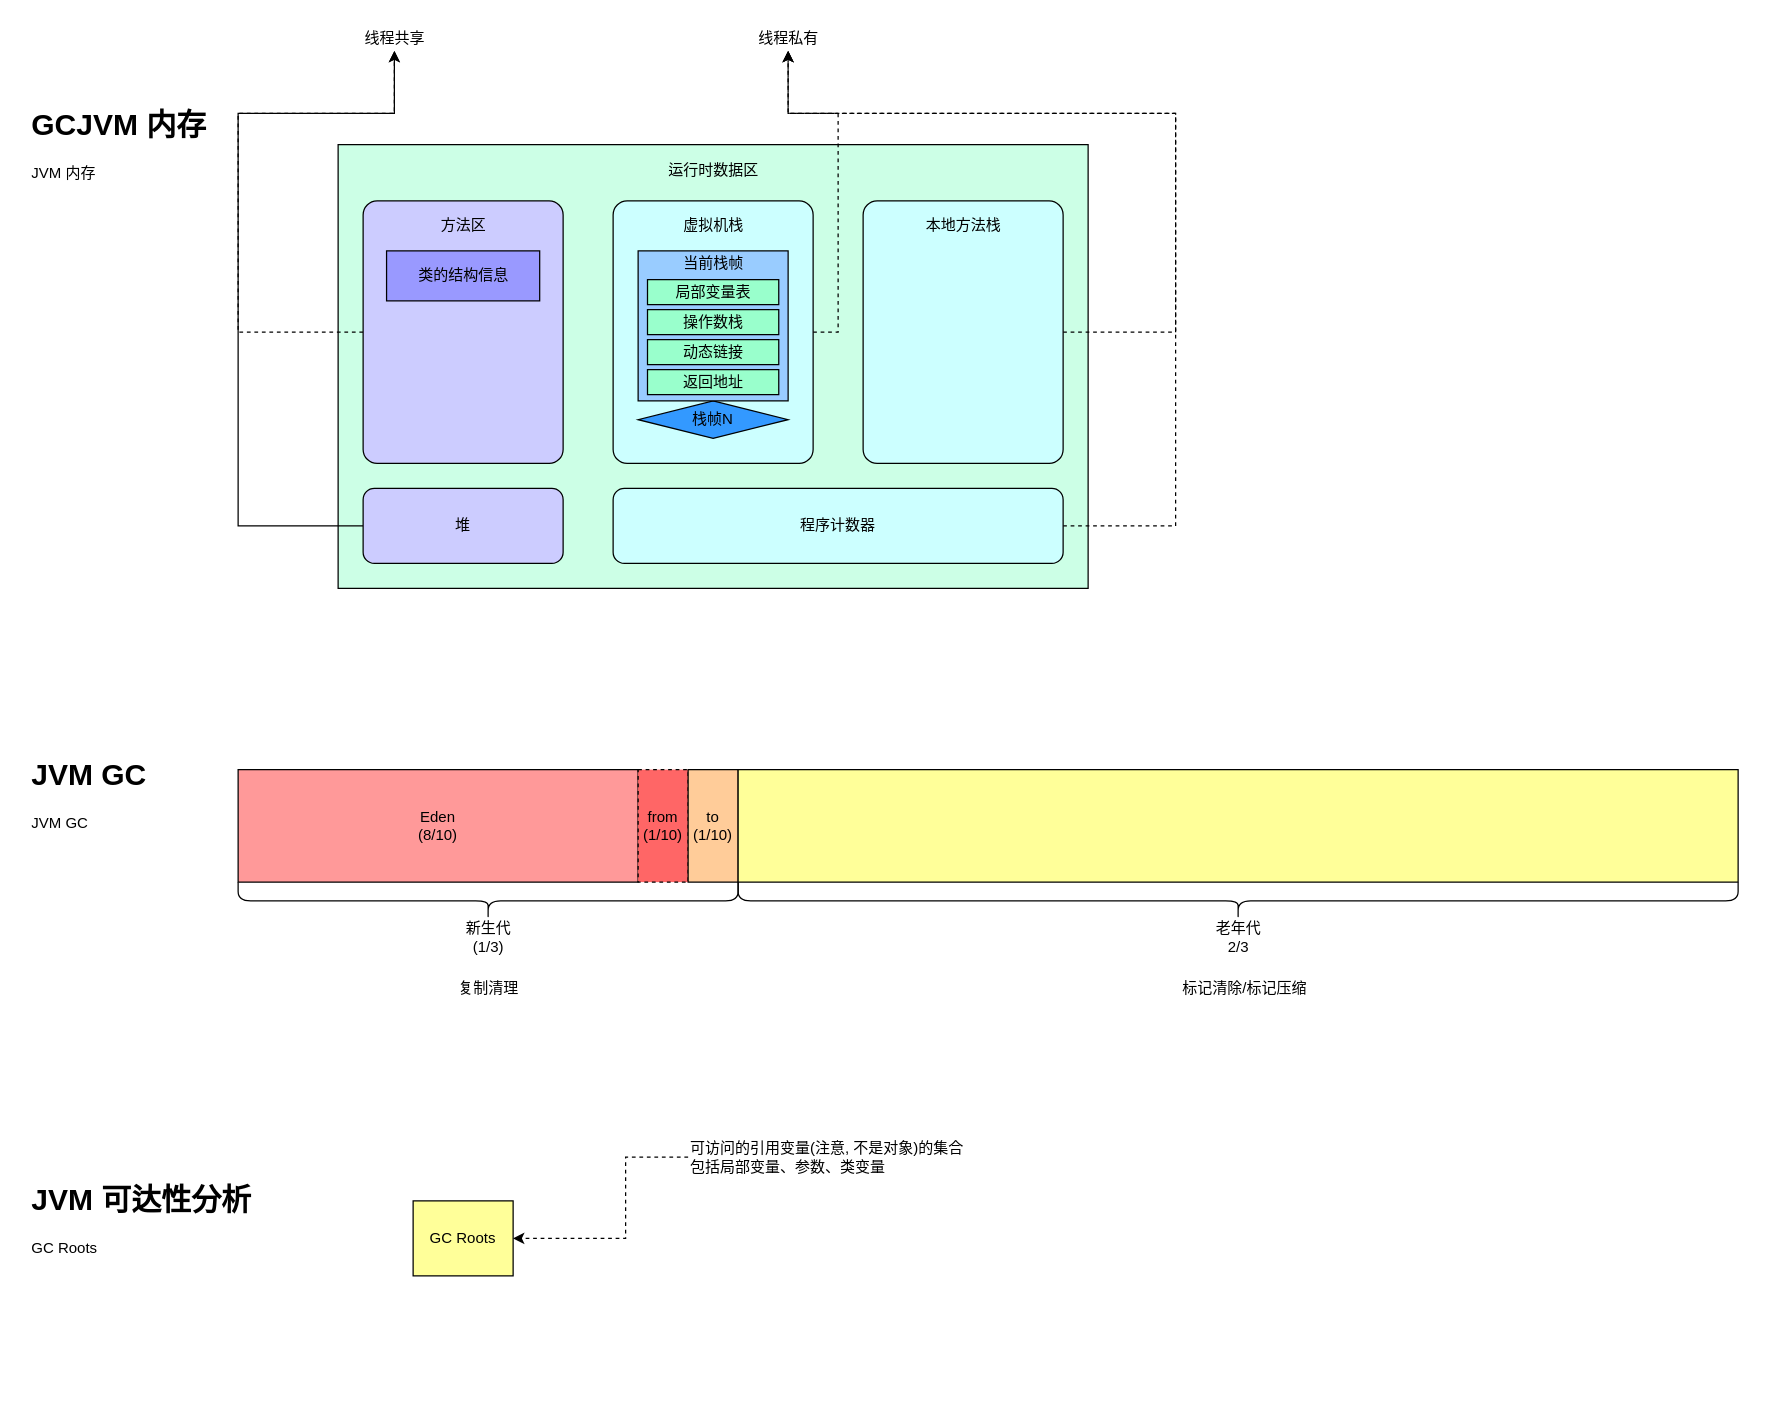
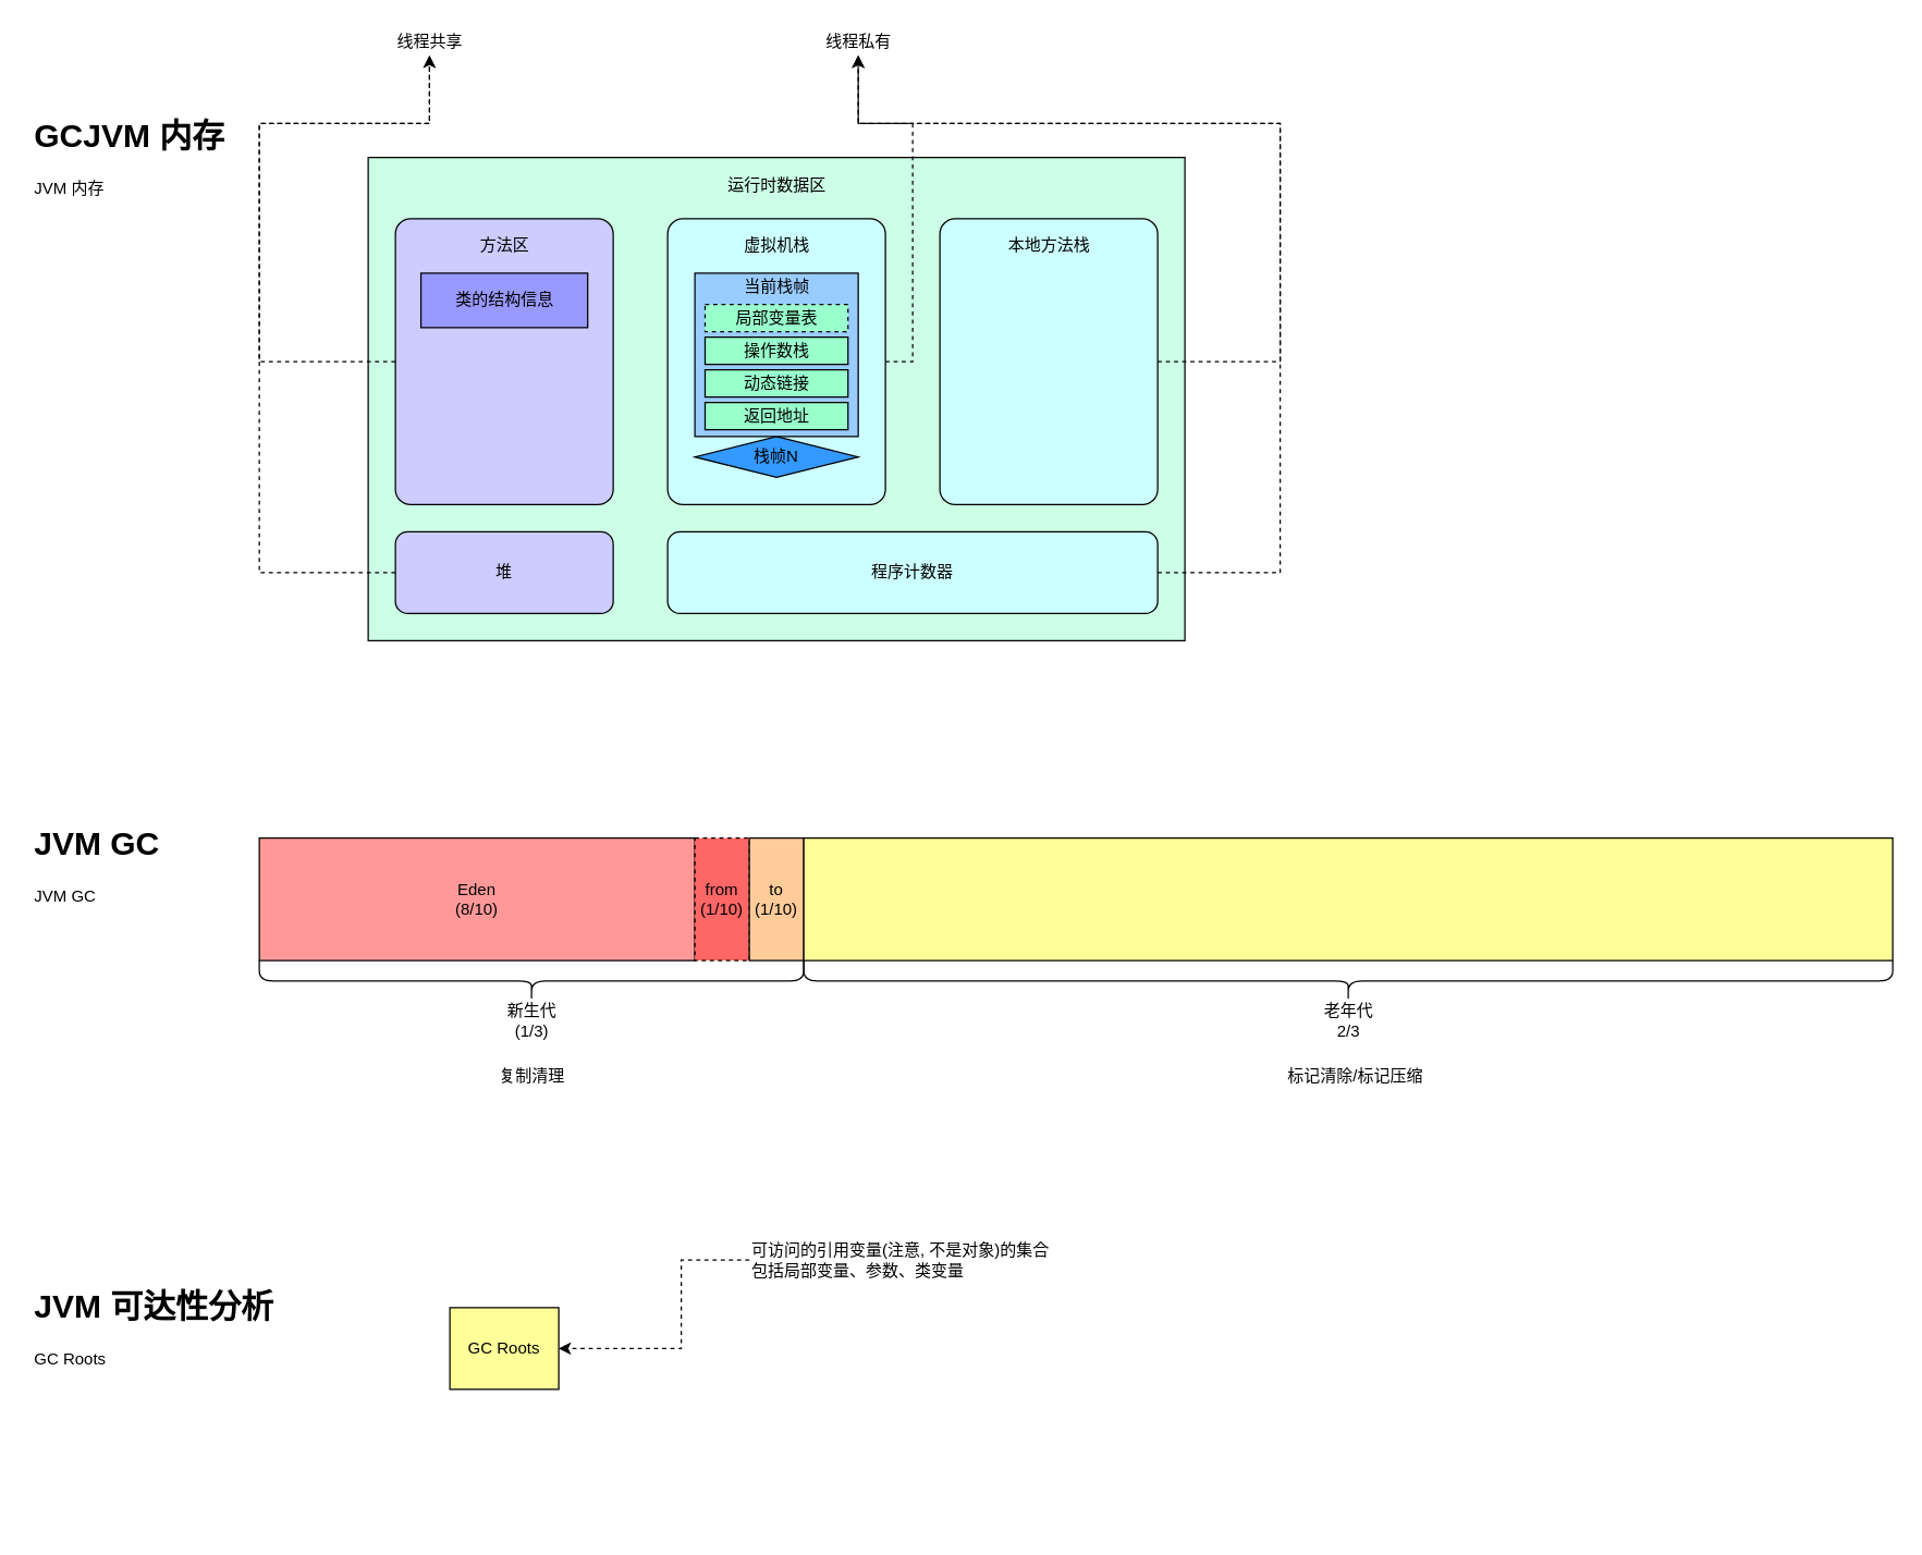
- <mxCell id="16" value="局部变量表" style="rounded=0;whiteSpace=wrap;html=1;fillColor=#99FFCC;" vertex="1" parent="1"><mxGeometry x="517.5" y="223" width="105" height="20" as="geometry" /></mxCell>
+ <mxCell id="16" value="局部变量表" style="rounded=0;whiteSpace=wrap;html=1;fillColor=#99FFCC;dashed=1;" vertex="1" parent="1"><mxGeometry x="517.5" y="223" width="105" height="20" as="geometry" /></mxCell>
- <mxCell id="8" style="edgeStyle=orthogonalEdgeStyle;rounded=0;orthogonalLoop=1;jettySize=auto;html=1;dashed=0;" edge="1" parent="1" source="9" target="25"><mxGeometry relative="1" as="geometry"><mxPoint x="292" y="60" as="targetPoint" /><Array as="points"><mxPoint x="190" y="420" /><mxPoint x="190" y="90" /><mxPoint x="315" y="90" /></Array></mxGeometry></mxCell>
+ <mxCell id="8" style="edgeStyle=orthogonalEdgeStyle;rounded=0;orthogonalLoop=1;jettySize=auto;html=1;dashed=1" edge="1" parent="1" source="9" target="25"><mxGeometry relative="1" as="geometry"><mxPoint x="292" y="60" as="targetPoint" /><Array as="points"><mxPoint x="190" y="420" /><mxPoint x="190" y="90" /><mxPoint x="315" y="90" /></Array></mxGeometry></mxCell>
